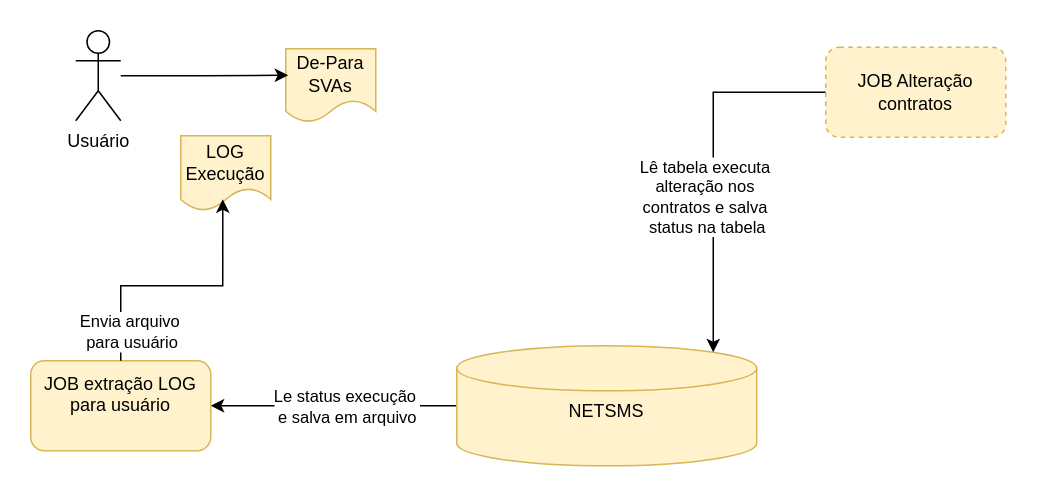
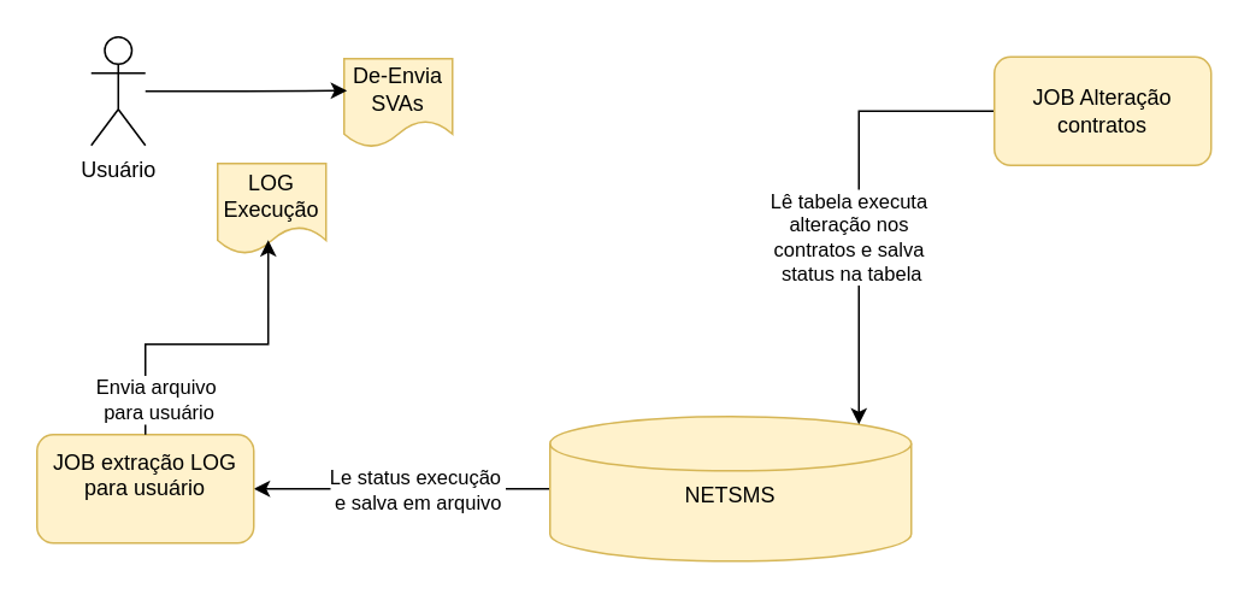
- <mxCell id="6" value="De-Para SVAs" style="shape=document;whiteSpace=wrap;html=1;boundedLbl=1;hachureGap=4;fontFamily=Helvetica;fillColor=#fff2cc;strokeColor=#d6b656;" parent="1" vertex="1"><mxGeometry x="190" y="32" width="60" height="49" as="geometry" /></mxCell>
+ <mxCell id="6" value="De-Envia SVAs" style="shape=document;whiteSpace=wrap;html=1;boundedLbl=1;hachureGap=4;fontFamily=Helvetica;fillColor=#fff2cc;strokeColor=#d6b656;" parent="1" vertex="1"><mxGeometry x="190" y="32" width="60" height="49" as="geometry" /></mxCell>
- <mxCell id="10" value="JOB Alteração contratos" style="rounded=1;whiteSpace=wrap;html=1;hachureGap=4;fontFamily=Helvetica;fillColor=#fff2cc;strokeColor=#d6b656;dashed=1;" vertex="1" parent="1"><mxGeometry x="550" y="31" width="120" height="60" as="geometry" /></mxCell>
+ <mxCell id="10" value="JOB Alteração contratos" style="rounded=1;whiteSpace=wrap;html=1;hachureGap=4;fontFamily=Helvetica;fillColor=#fff2cc;strokeColor=#d6b656;" vertex="1" parent="1"><mxGeometry x="550" y="31" width="120" height="60" as="geometry" /></mxCell>
